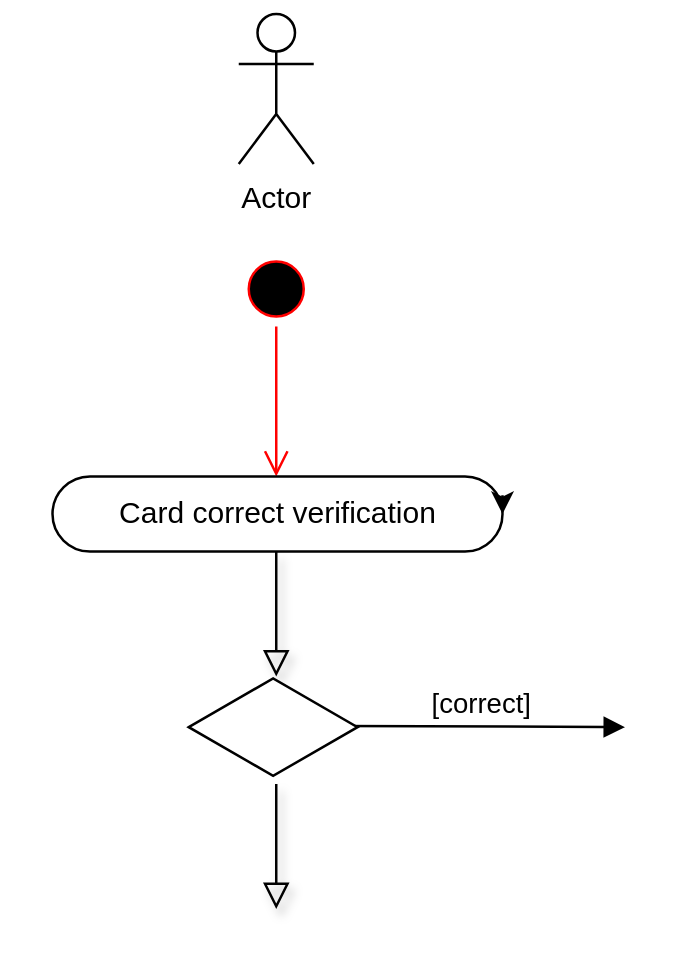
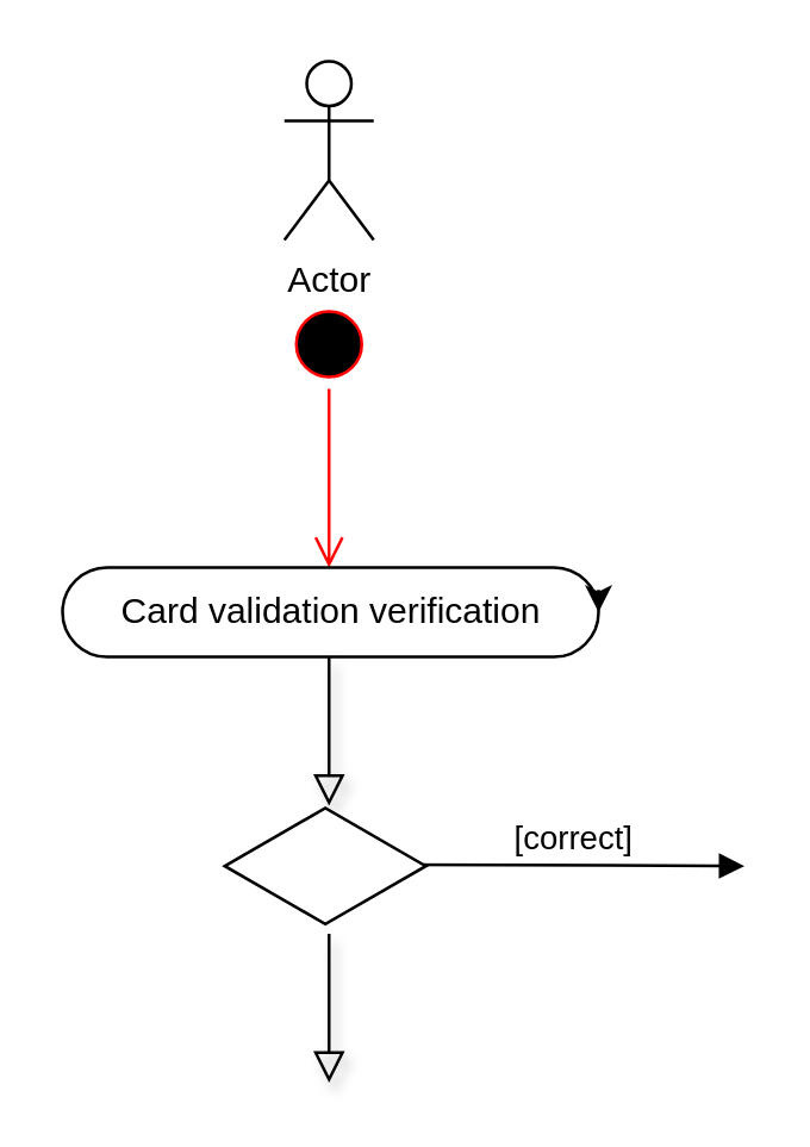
- <mxCell id="2" value="Actor" style="shape=umlActor;verticalLabelPosition=bottom;verticalAlign=top;html=1;" vertex="1" parent="1"><mxGeometry x="95" y="5" width="30" height="60" as="geometry" /></mxCell>
+ <mxCell id="2" value="Actor" style="shape=umlActor;verticalLabelPosition=bottom;verticalAlign=top;html=1;" vertex="1" parent="1"><mxGeometry x="95" y="20" width="30" height="60" as="geometry" /></mxCell>
- <mxCell id="5" value="Card correct verification" style="whiteSpace=wrap;html=1;rounded=1;arcSize=50;align=center;verticalAlign=middle;strokeWidth=1;autosize=1;spacing=4;treeFolding=1;treeMoving=1;newEdgeStyle={&quot;edgeStyle&quot;:&quot;entityRelationEdgeStyle&quot;,&quot;startArrow&quot;:&quot;none&quot;,&quot;endArrow&quot;:&quot;none&quot;,&quot;segment&quot;:10,&quot;curved&quot;:1};" vertex="1" parent="1"><mxGeometry x="20.5" y="190" width="180" height="30" as="geometry" /></mxCell>
+ <mxCell id="5" value="Card validation verification" style="whiteSpace=wrap;html=1;rounded=1;arcSize=50;align=center;verticalAlign=middle;strokeWidth=1;autosize=1;spacing=4;treeFolding=1;treeMoving=1;newEdgeStyle={&quot;edgeStyle&quot;:&quot;entityRelationEdgeStyle&quot;,&quot;startArrow&quot;:&quot;none&quot;,&quot;endArrow&quot;:&quot;none&quot;,&quot;segment&quot;:10,&quot;curved&quot;:1};" vertex="1" parent="1"><mxGeometry x="20.5" y="190" width="180" height="30" as="geometry" /></mxCell>
